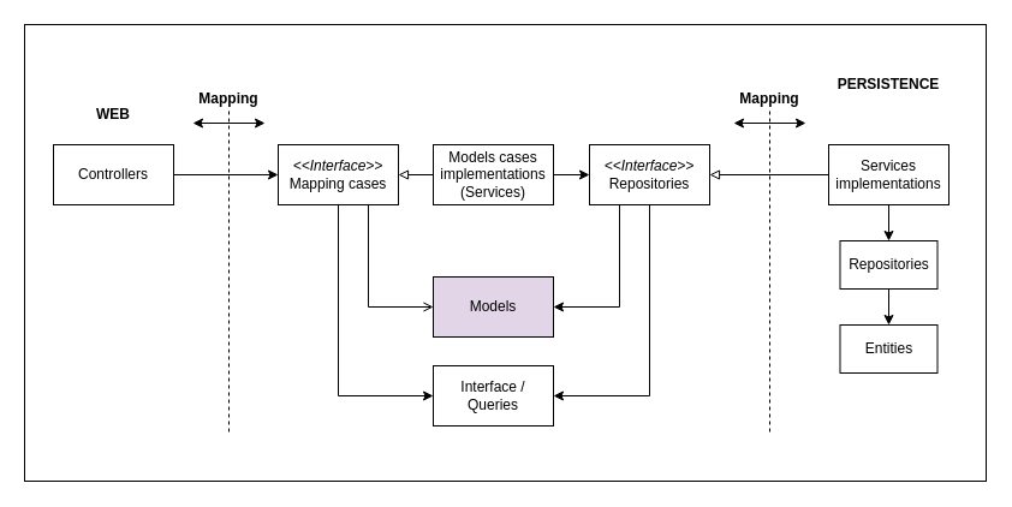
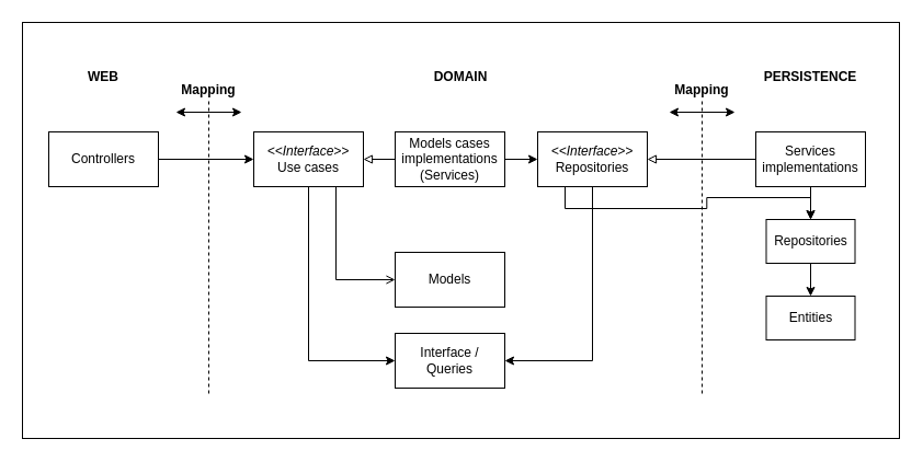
+ <mxCell id="4" value="DOMAIN" style="text;html=1;strokeColor=none;fillColor=none;align=center;verticalAlign=middle;whiteSpace=wrap;rounded=0;fontStyle=1" parent="1" vertex="1"><mxGeometry x="400" y="60" width="40" height="20" as="geometry" /></mxCell>
- <mxCell id="3" value="WEB" style="text;html=1;strokeColor=none;fillColor=none;align=center;verticalAlign=middle;whiteSpace=wrap;rounded=0;fontStyle=1" parent="1" vertex="1"><mxGeometry x="74" y="85" width="40" height="20" as="geometry" /></mxCell>
+ <mxCell id="3" value="WEB" style="text;html=1;strokeColor=none;fillColor=none;align=center;verticalAlign=middle;whiteSpace=wrap;rounded=0;fontStyle=1" parent="1" vertex="1"><mxGeometry x="74" y="60" width="40" height="20" as="geometry" /></mxCell>
- <mxCell id="12" value="&lt;div&gt;&lt;i&gt;&amp;lt;&amp;lt;Interface&amp;gt;&amp;gt;&lt;/i&gt;&lt;br&gt;&lt;/div&gt;&lt;div&gt;Mapping cases&lt;/div&gt;" style="rounded=0;whiteSpace=wrap;html=1;" parent="1" vertex="1"><mxGeometry x="231" y="120" width="100" height="50" as="geometry" /></mxCell>
+ <mxCell id="12" value="&lt;div&gt;&lt;i&gt;&amp;lt;&amp;lt;Interface&amp;gt;&amp;gt;&lt;/i&gt;&lt;br&gt;&lt;/div&gt;&lt;div&gt;Use cases&lt;/div&gt;" style="rounded=0;whiteSpace=wrap;html=1;" parent="1" vertex="1"><mxGeometry x="231" y="120" width="100" height="50" as="geometry" /></mxCell>
- <mxCell id="20" style="edgeStyle=orthogonalEdgeStyle;rounded=0;orthogonalLoop=1;jettySize=auto;html=1;exitX=0.25;exitY=1;exitDx=0;exitDy=0;entryX=1;entryY=0.5;entryDx=0;entryDy=0;endArrow=classic;endFill=1;" parent="1" source="22" target="27" edge="1"><mxGeometry relative="1" as="geometry" /></mxCell>
+ <mxCell id="20" style="edgeStyle=orthogonalEdgeStyle;rounded=0;orthogonalLoop=1;jettySize=auto;html=1;exitX=0.25;exitY=1;exitDx=0;exitDy=0;endArrow=classic;endFill=1;" parent="1" source="22" target="17" edge="1"><mxGeometry relative="1" as="geometry" /></mxCell>
- <mxCell id="27" value="Models" style="rounded=0;whiteSpace=wrap;html=1;fillColor=#e1d5e7;" parent="1" vertex="1"><mxGeometry x="360" y="230" width="100" height="50" as="geometry" /></mxCell>
+ <mxCell id="27" value="Models" style="rounded=0;whiteSpace=wrap;html=1;" parent="1" vertex="1"><mxGeometry x="360" y="230" width="100" height="50" as="geometry" /></mxCell>
